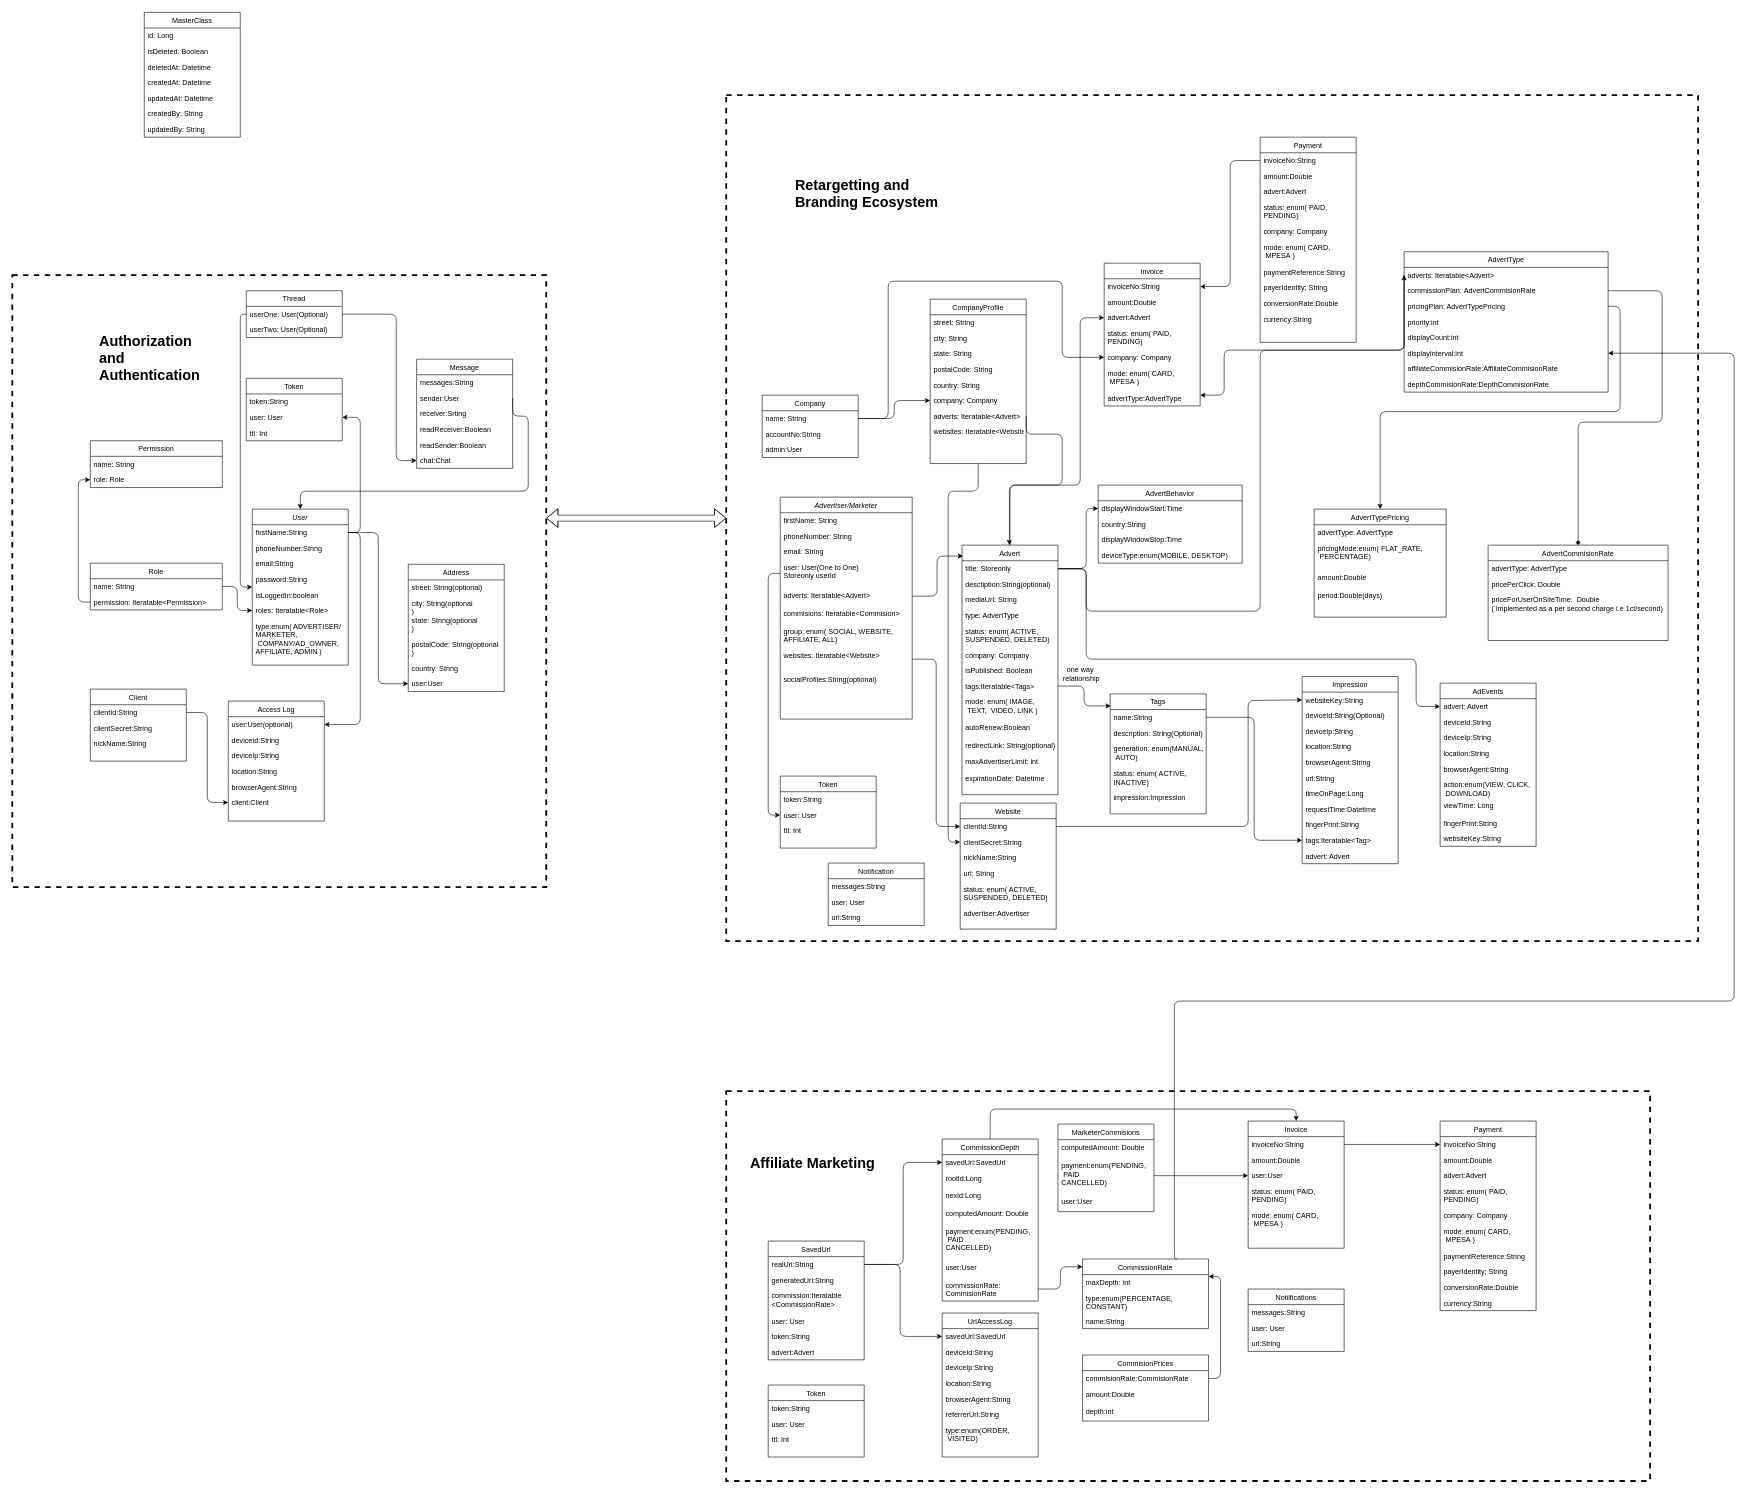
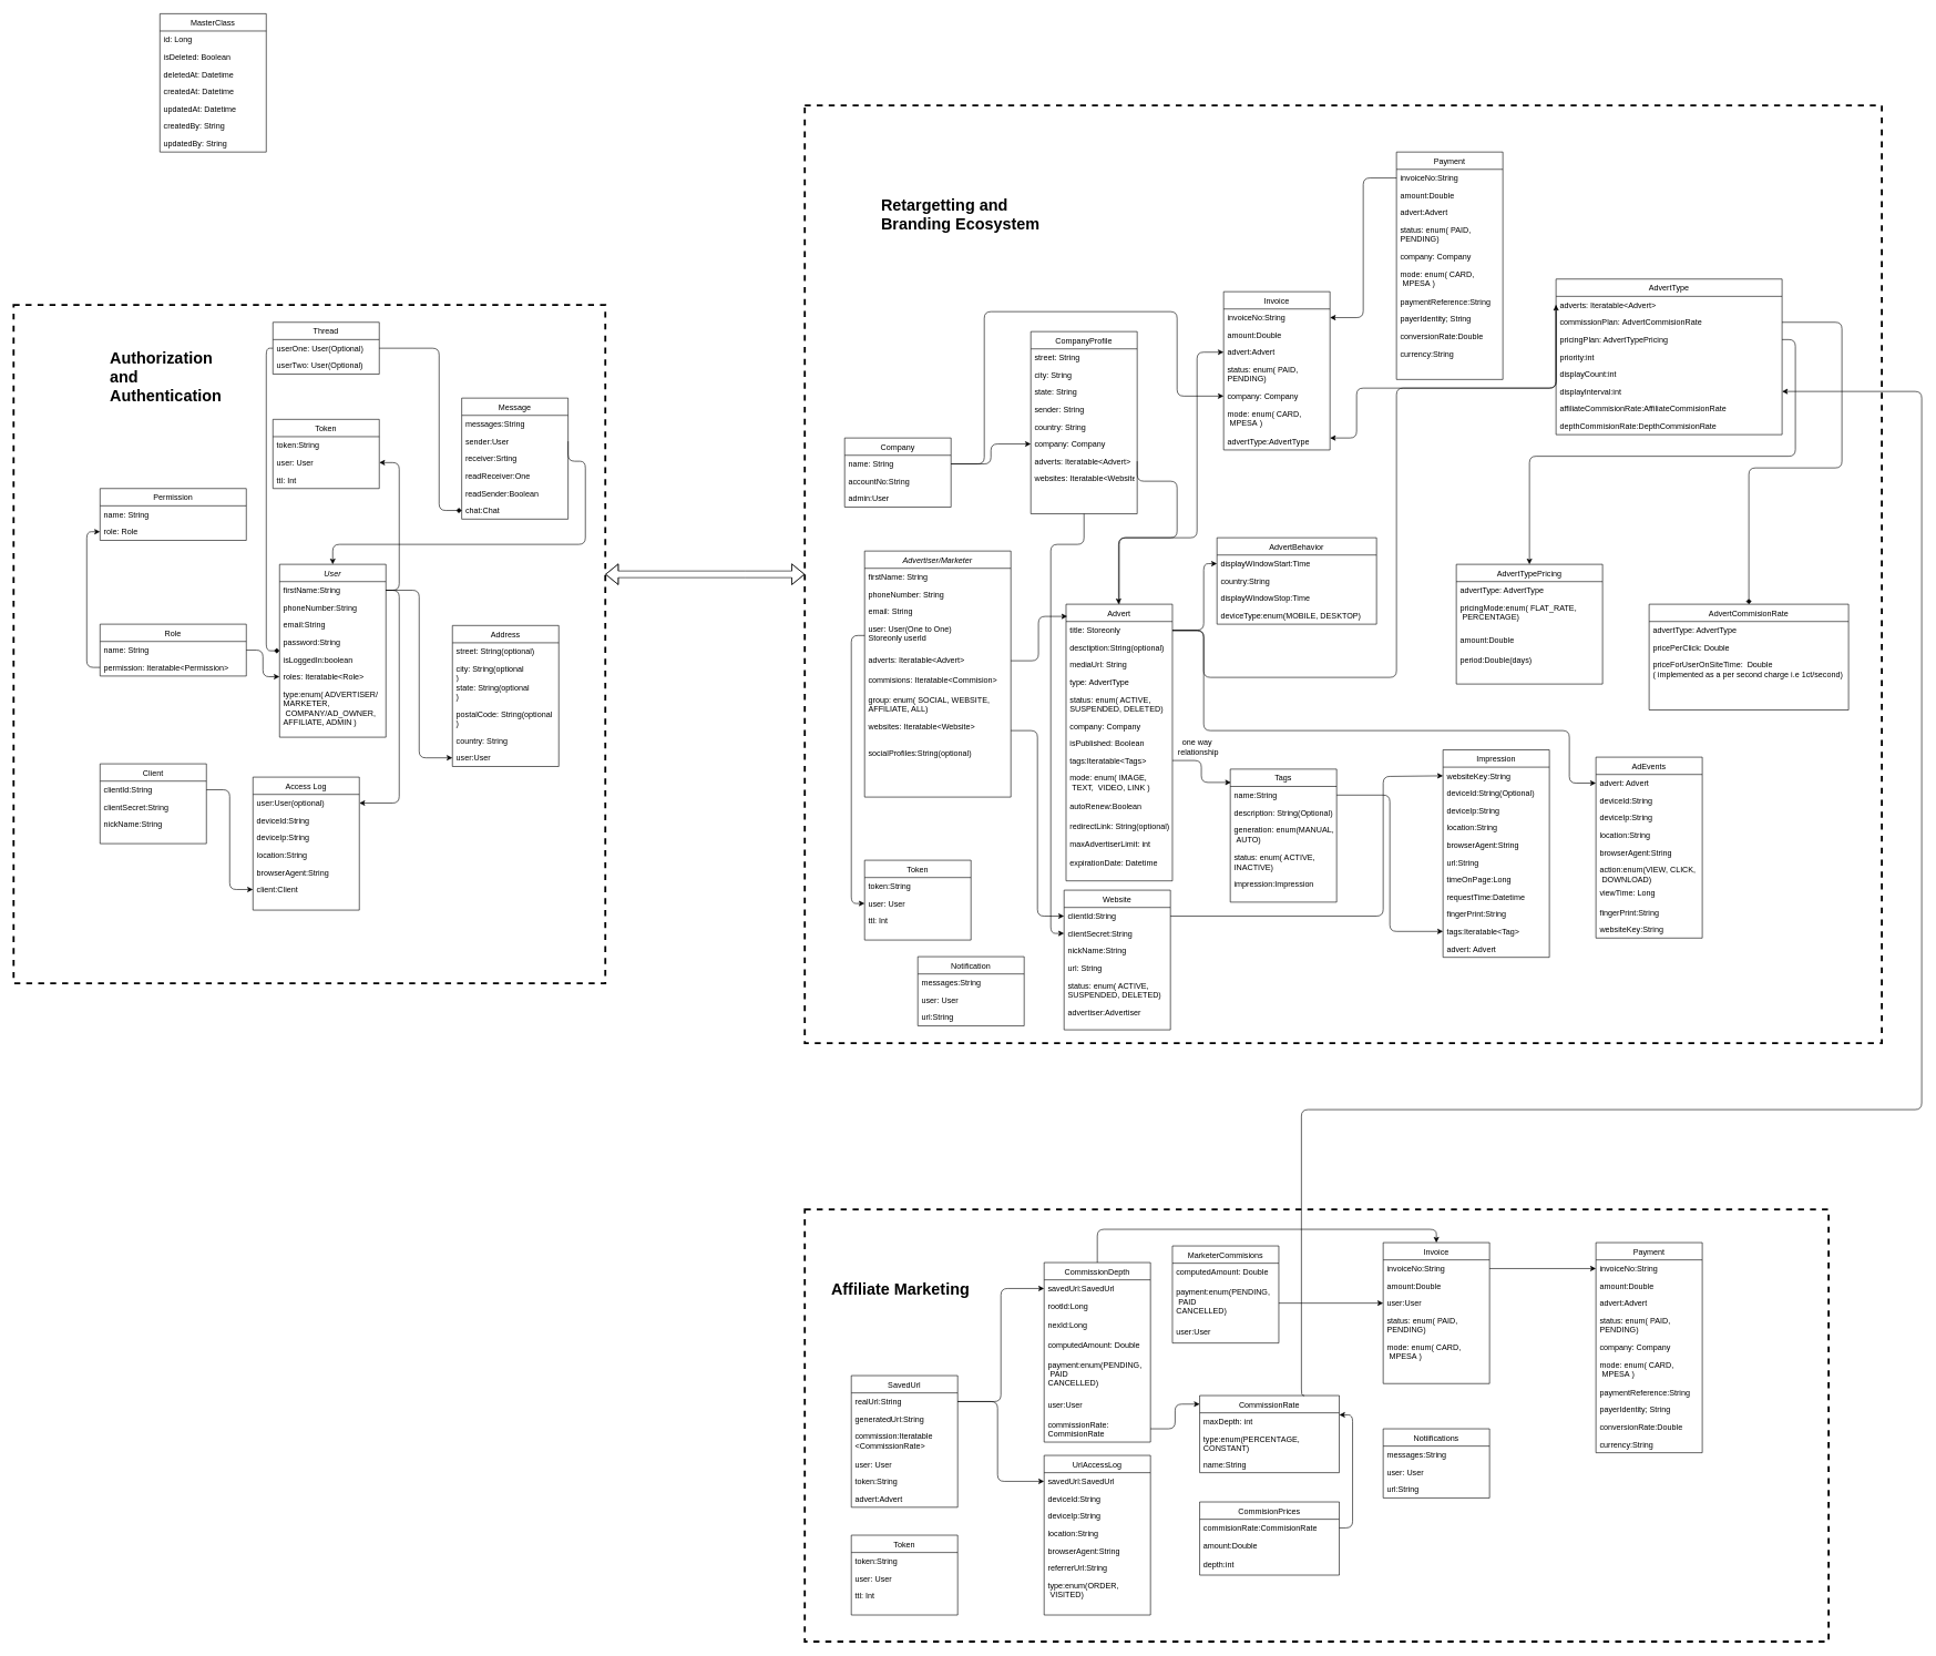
- <mxCell id="43" value="&lt;h1&gt;Authorization and Authentication&lt;/h1&gt;" style="text;html=1;strokeColor=none;fillColor=none;spacing=5;spacingTop=-20;whiteSpace=wrap;overflow=hidden;dashed=1;" parent="1" vertex="1"><mxGeometry x="160" y="548" width="190" height="120" as="geometry" /></mxCell>
+ <mxCell id="43" value="&lt;h1&gt;Authorization and Authentication&lt;/h1&gt;" style="text;html=1;strokeColor=none;fillColor=none;spacing=5;spacingTop=-20;whiteSpace=wrap;overflow=hidden;dashed=1;" parent="1" vertex="1"><mxGeometry x="160" y="518" width="190" height="120" as="geometry" /></mxCell>
- <mxCell id="187" value="postalCode: String" style="text;align=left;verticalAlign=top;spacingLeft=4;spacingRight=4;overflow=hidden;rotatable=0;points=[[0,0.5],[1,0.5]];portConstraint=eastwest;shadow=0;html=0;" parent="183" vertex="1"><mxGeometry y="104" width="160" height="26" as="geometry" /></mxCell>
+ <mxCell id="187" value="sender: String" style="text;align=left;verticalAlign=top;spacingLeft=4;spacingRight=4;overflow=hidden;rotatable=0;points=[[0,0.5],[1,0.5]];portConstraint=eastwest;shadow=0;html=0;" parent="183" vertex="1"><mxGeometry y="104" width="160" height="26" as="geometry" /></mxCell>
- <mxCell id="175" value="readReceiver:Boolean" style="text;strokeColor=none;fillColor=none;align=left;verticalAlign=top;spacingLeft=4;spacingRight=4;overflow=hidden;rotatable=0;points=[[0,0.5],[1,0.5]];portConstraint=eastwest;" parent="171" vertex="1"><mxGeometry y="104" width="160" height="26" as="geometry" /></mxCell>
+ <mxCell id="175" value="readReceiver:One" style="text;strokeColor=none;fillColor=none;align=left;verticalAlign=top;spacingLeft=4;spacingRight=4;overflow=hidden;rotatable=0;points=[[0,0.5],[1,0.5]];portConstraint=eastwest;" parent="171" vertex="1"><mxGeometry y="104" width="160" height="26" as="geometry" /></mxCell>
- <mxCell id="168" style="edgeStyle=orthogonalEdgeStyle;orthogonalLoop=1;jettySize=auto;html=1;exitX=1;exitY=0.5;exitDx=0;exitDy=0;entryX=0;entryY=0.5;entryDx=0;entryDy=0;" parent="1" source="179" target="177" edge="1"><mxGeometry relative="1" as="geometry"><Array as="points"><mxPoint x="660" y="523" /><mxPoint x="660" y="767" /></Array></mxGeometry></mxCell>
+ <mxCell id="168" style="edgeStyle=orthogonalEdgeStyle;orthogonalLoop=1;jettySize=auto;html=1;exitX=1;exitY=0.5;exitDx=0;exitDy=0;entryX=0;entryY=0.5;entryDx=0;entryDy=0;endArrow=diamond;" parent="1" source="179" target="177" edge="1"><mxGeometry relative="1" as="geometry"><Array as="points"><mxPoint x="660" y="523" /><mxPoint x="660" y="767" /></Array></mxGeometry></mxCell>
- <mxCell id="169" style="edgeStyle=orthogonalEdgeStyle;orthogonalLoop=1;jettySize=auto;html=1;exitX=0;exitY=0.5;exitDx=0;exitDy=0;" parent="1" source="179" target="101" edge="1"><mxGeometry relative="1" as="geometry"><Array as="points"><mxPoint x="400" y="523" /><mxPoint x="400" y="978" /></Array></mxGeometry></mxCell>
+ <mxCell id="169" style="edgeStyle=orthogonalEdgeStyle;orthogonalLoop=1;jettySize=auto;html=1;exitX=0;exitY=0.5;exitDx=0;exitDy=0;endArrow=diamond;" parent="1" source="179" target="101" edge="1"><mxGeometry relative="1" as="geometry"><Array as="points"><mxPoint x="400" y="523" /><mxPoint x="400" y="978" /></Array></mxGeometry></mxCell>
